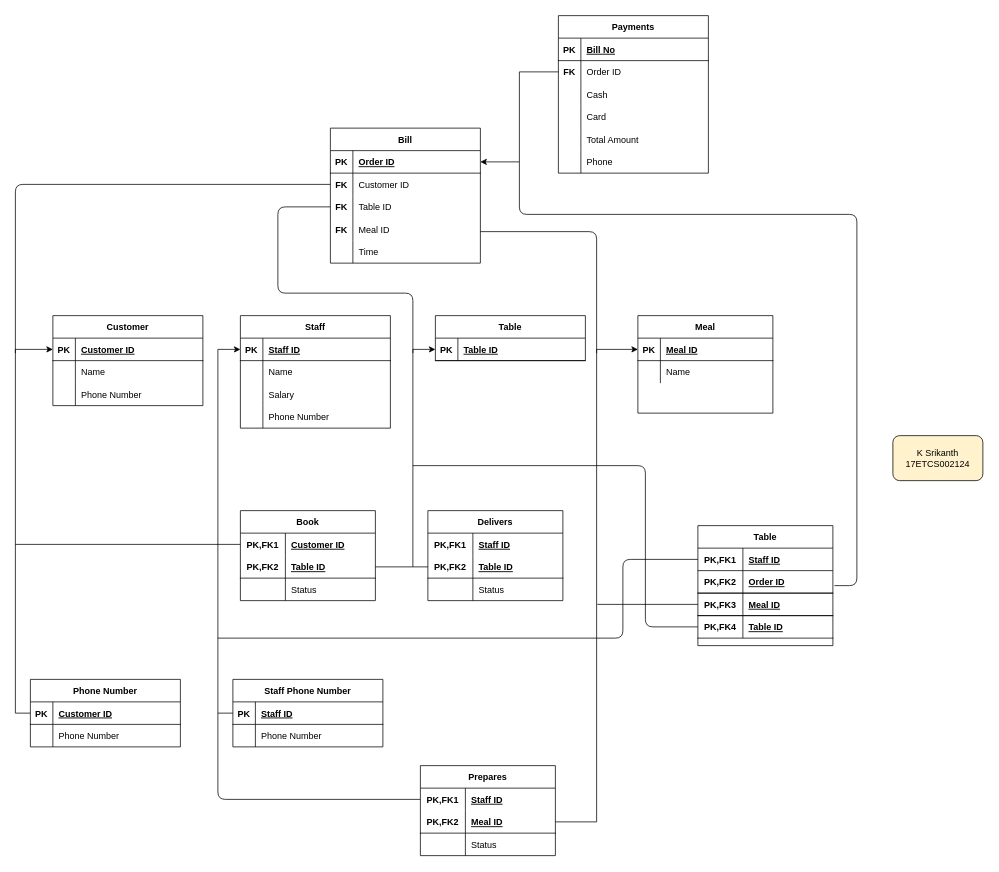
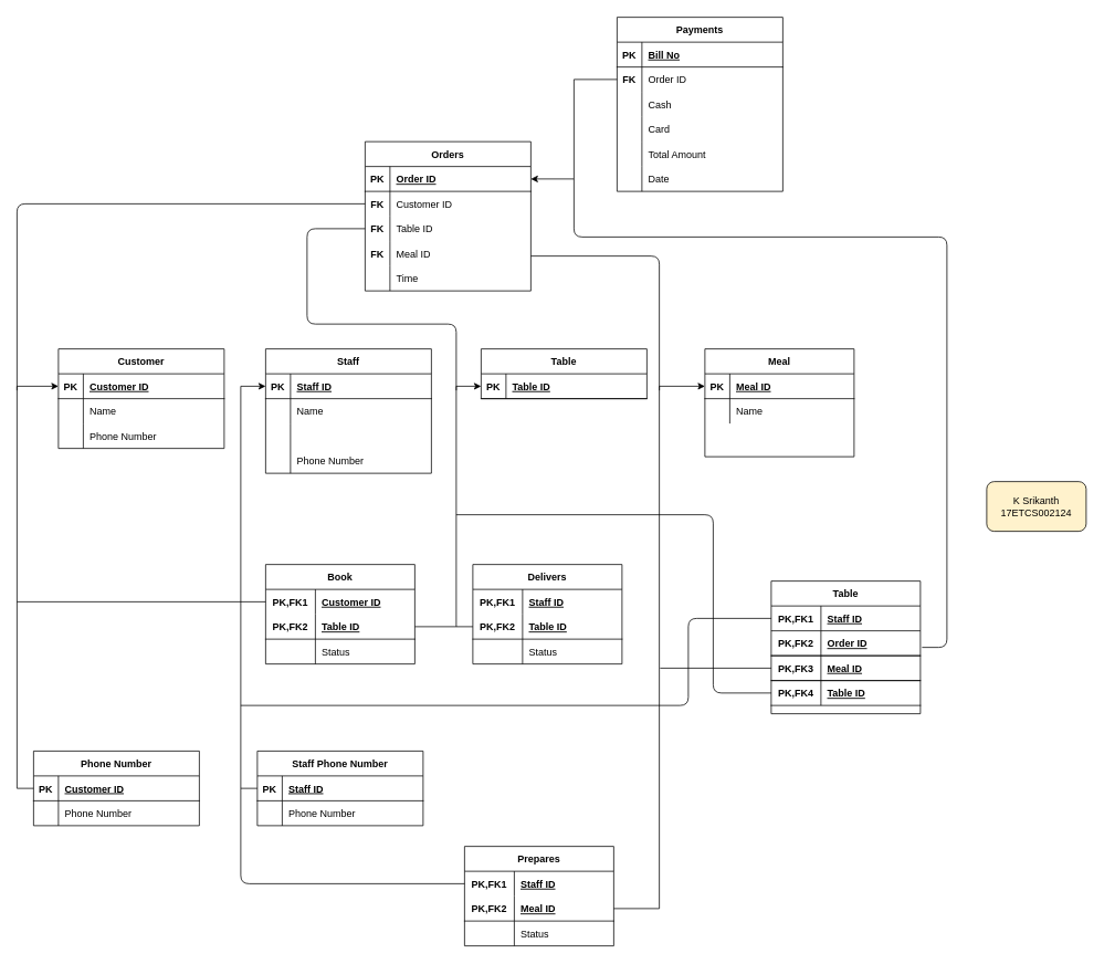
- <mxCell id="89" value="Bill" style="shape=table;startSize=30;container=1;collapsible=1;childLayout=tableLayout;fixedRows=1;rowLines=0;fontStyle=1;align=center;resizeLast=1;" parent="1" vertex="1"><mxGeometry x="440" y="170" width="200" height="180" as="geometry" /></mxCell>
+ <mxCell id="89" value="Orders" style="shape=table;startSize=30;container=1;collapsible=1;childLayout=tableLayout;fixedRows=1;rowLines=0;fontStyle=1;align=center;resizeLast=1;" parent="1" vertex="1"><mxGeometry x="440" y="170" width="200" height="180" as="geometry" /></mxCell>
- <mxCell id="126" value="Phone" style="shape=partialRectangle;connectable=0;fillColor=none;top=0;left=0;bottom=0;right=0;align=left;spacingLeft=6;overflow=hidden;" parent="124" vertex="1"><mxGeometry x="30" width="170" height="30" as="geometry" /></mxCell>
+ <mxCell id="126" value="Date" style="shape=partialRectangle;connectable=0;fillColor=none;top=0;left=0;bottom=0;right=0;align=left;spacingLeft=6;overflow=hidden;" parent="124" vertex="1"><mxGeometry x="30" width="170" height="30" as="geometry" /></mxCell>
- <mxCell id="11" value="Salary" style="shape=partialRectangle;connectable=0;fillColor=none;top=0;left=0;bottom=0;right=0;align=left;spacingLeft=6;overflow=hidden;" parent="9" vertex="1"><mxGeometry x="30" width="170" height="30" as="geometry" /></mxCell>
